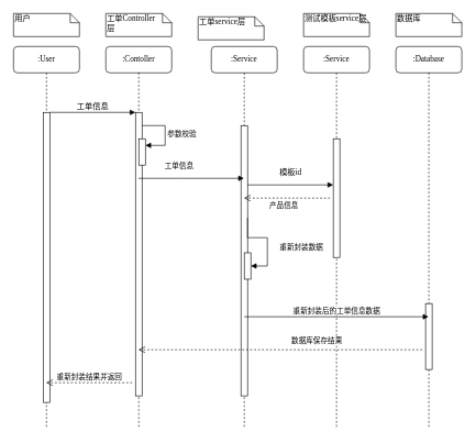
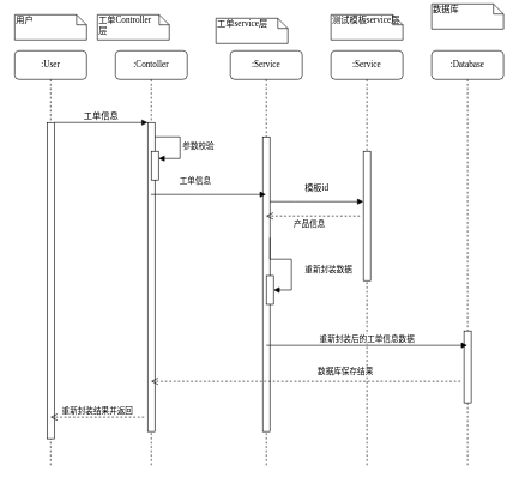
- <mxCell id="17" value="工单Controller&lt;br&gt;层" style="shape=note;whiteSpace=wrap;html=1;size=14;verticalAlign=top;align=left;spacingTop=-6;rounded=0;shadow=0;comic=0;labelBackgroundColor=none;strokeWidth=1;fontFamily=Verdana;fontSize=12" parent="1" vertex="1"><mxGeometry x="160" y="20" width="100" height="35" as="geometry" /></mxCell>
+ <mxCell id="17" value="工单Controller&lt;br&gt;层" style="shape=note;whiteSpace=wrap;html=1;size=14;verticalAlign=top;align=left;spacingTop=-6;rounded=0;shadow=0;comic=0;labelBackgroundColor=none;strokeWidth=1;fontFamily=Verdana;fontSize=12" parent="1" vertex="1"><mxGeometry x="135" y="20" width="100" height="35" as="geometry" /></mxCell>
- <mxCell id="20" value="数据库" style="shape=note;whiteSpace=wrap;html=1;size=14;verticalAlign=top;align=left;spacingTop=-6;rounded=0;shadow=0;comic=0;labelBackgroundColor=none;strokeWidth=1;fontFamily=Verdana;fontSize=12" parent="1" vertex="1"><mxGeometry x="600" y="20" width="100" height="35" as="geometry" /></mxCell>
+ <mxCell id="20" value="数据库" style="shape=note;whiteSpace=wrap;html=1;size=14;verticalAlign=top;align=left;spacingTop=-6;rounded=0;shadow=0;comic=0;labelBackgroundColor=none;strokeWidth=1;fontFamily=Verdana;fontSize=12" parent="1" vertex="1"><mxGeometry x="600" y="5" width="100" height="35" as="geometry" /></mxCell>
